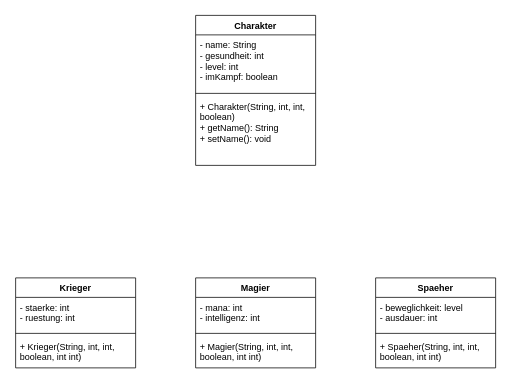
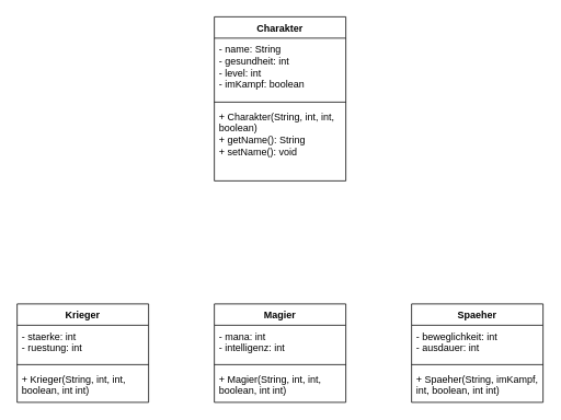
- <mxCell id="11" value="- beweglichkeit: level&lt;div&gt;- ausdauer: int&amp;nbsp;&lt;/div&gt;" style="text;strokeColor=none;fillColor=none;align=left;verticalAlign=top;spacingLeft=4;spacingRight=4;overflow=hidden;rotatable=0;points=[[0,0.5],[1,0.5]];portConstraint=eastwest;whiteSpace=wrap;html=1;rounded=0;" vertex="1" parent="10"><mxGeometry y="26" width="160" height="44" as="geometry" /></mxCell>
+ <mxCell id="11" value="- beweglichkeit: int&lt;div&gt;- ausdauer: int&amp;nbsp;&lt;/div&gt;" style="text;strokeColor=none;fillColor=none;align=left;verticalAlign=top;spacingLeft=4;spacingRight=4;overflow=hidden;rotatable=0;points=[[0,0.5],[1,0.5]];portConstraint=eastwest;whiteSpace=wrap;html=1;rounded=0;" vertex="1" parent="10"><mxGeometry y="26" width="160" height="44" as="geometry" /></mxCell>
- <mxCell id="13" value="+ Spaeher(String, int, int, boolean, int int)" style="text;strokeColor=none;fillColor=none;align=left;verticalAlign=top;spacingLeft=4;spacingRight=4;overflow=hidden;rotatable=0;points=[[0,0.5],[1,0.5]];portConstraint=eastwest;whiteSpace=wrap;html=1;rounded=0;" vertex="1" parent="10"><mxGeometry y="78" width="160" height="42" as="geometry" /></mxCell>
+ <mxCell id="13" value="+ Spaeher(String, imKampf, int, boolean, int int)" style="text;strokeColor=none;fillColor=none;align=left;verticalAlign=top;spacingLeft=4;spacingRight=4;overflow=hidden;rotatable=0;points=[[0,0.5],[1,0.5]];portConstraint=eastwest;whiteSpace=wrap;html=1;rounded=0;" vertex="1" parent="10"><mxGeometry y="78" width="160" height="42" as="geometry" /></mxCell>
